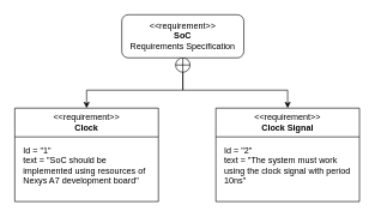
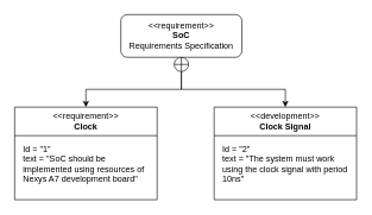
- <mxCell id="7" value="&lt;span style=&quot;font-weight: normal;&quot;&gt;&amp;lt;&amp;lt;requirement&amp;gt;&amp;gt;&lt;/span&gt;&lt;br&gt;Clock Signal" style="swimlane;whiteSpace=wrap;html=1;startSize=40;" vertex="1" parent="1"><mxGeometry x="300" y="150" width="200" height="130" as="geometry" /></mxCell>
+ <mxCell id="7" value="&lt;span style=&quot;font-weight: normal;&quot;&gt;&amp;lt;&amp;lt;development&amp;gt;&amp;gt;&lt;/span&gt;&lt;br&gt;Clock Signal" style="swimlane;whiteSpace=wrap;html=1;startSize=40;" vertex="1" parent="1"><mxGeometry x="300" y="150" width="200" height="130" as="geometry" /></mxCell>
